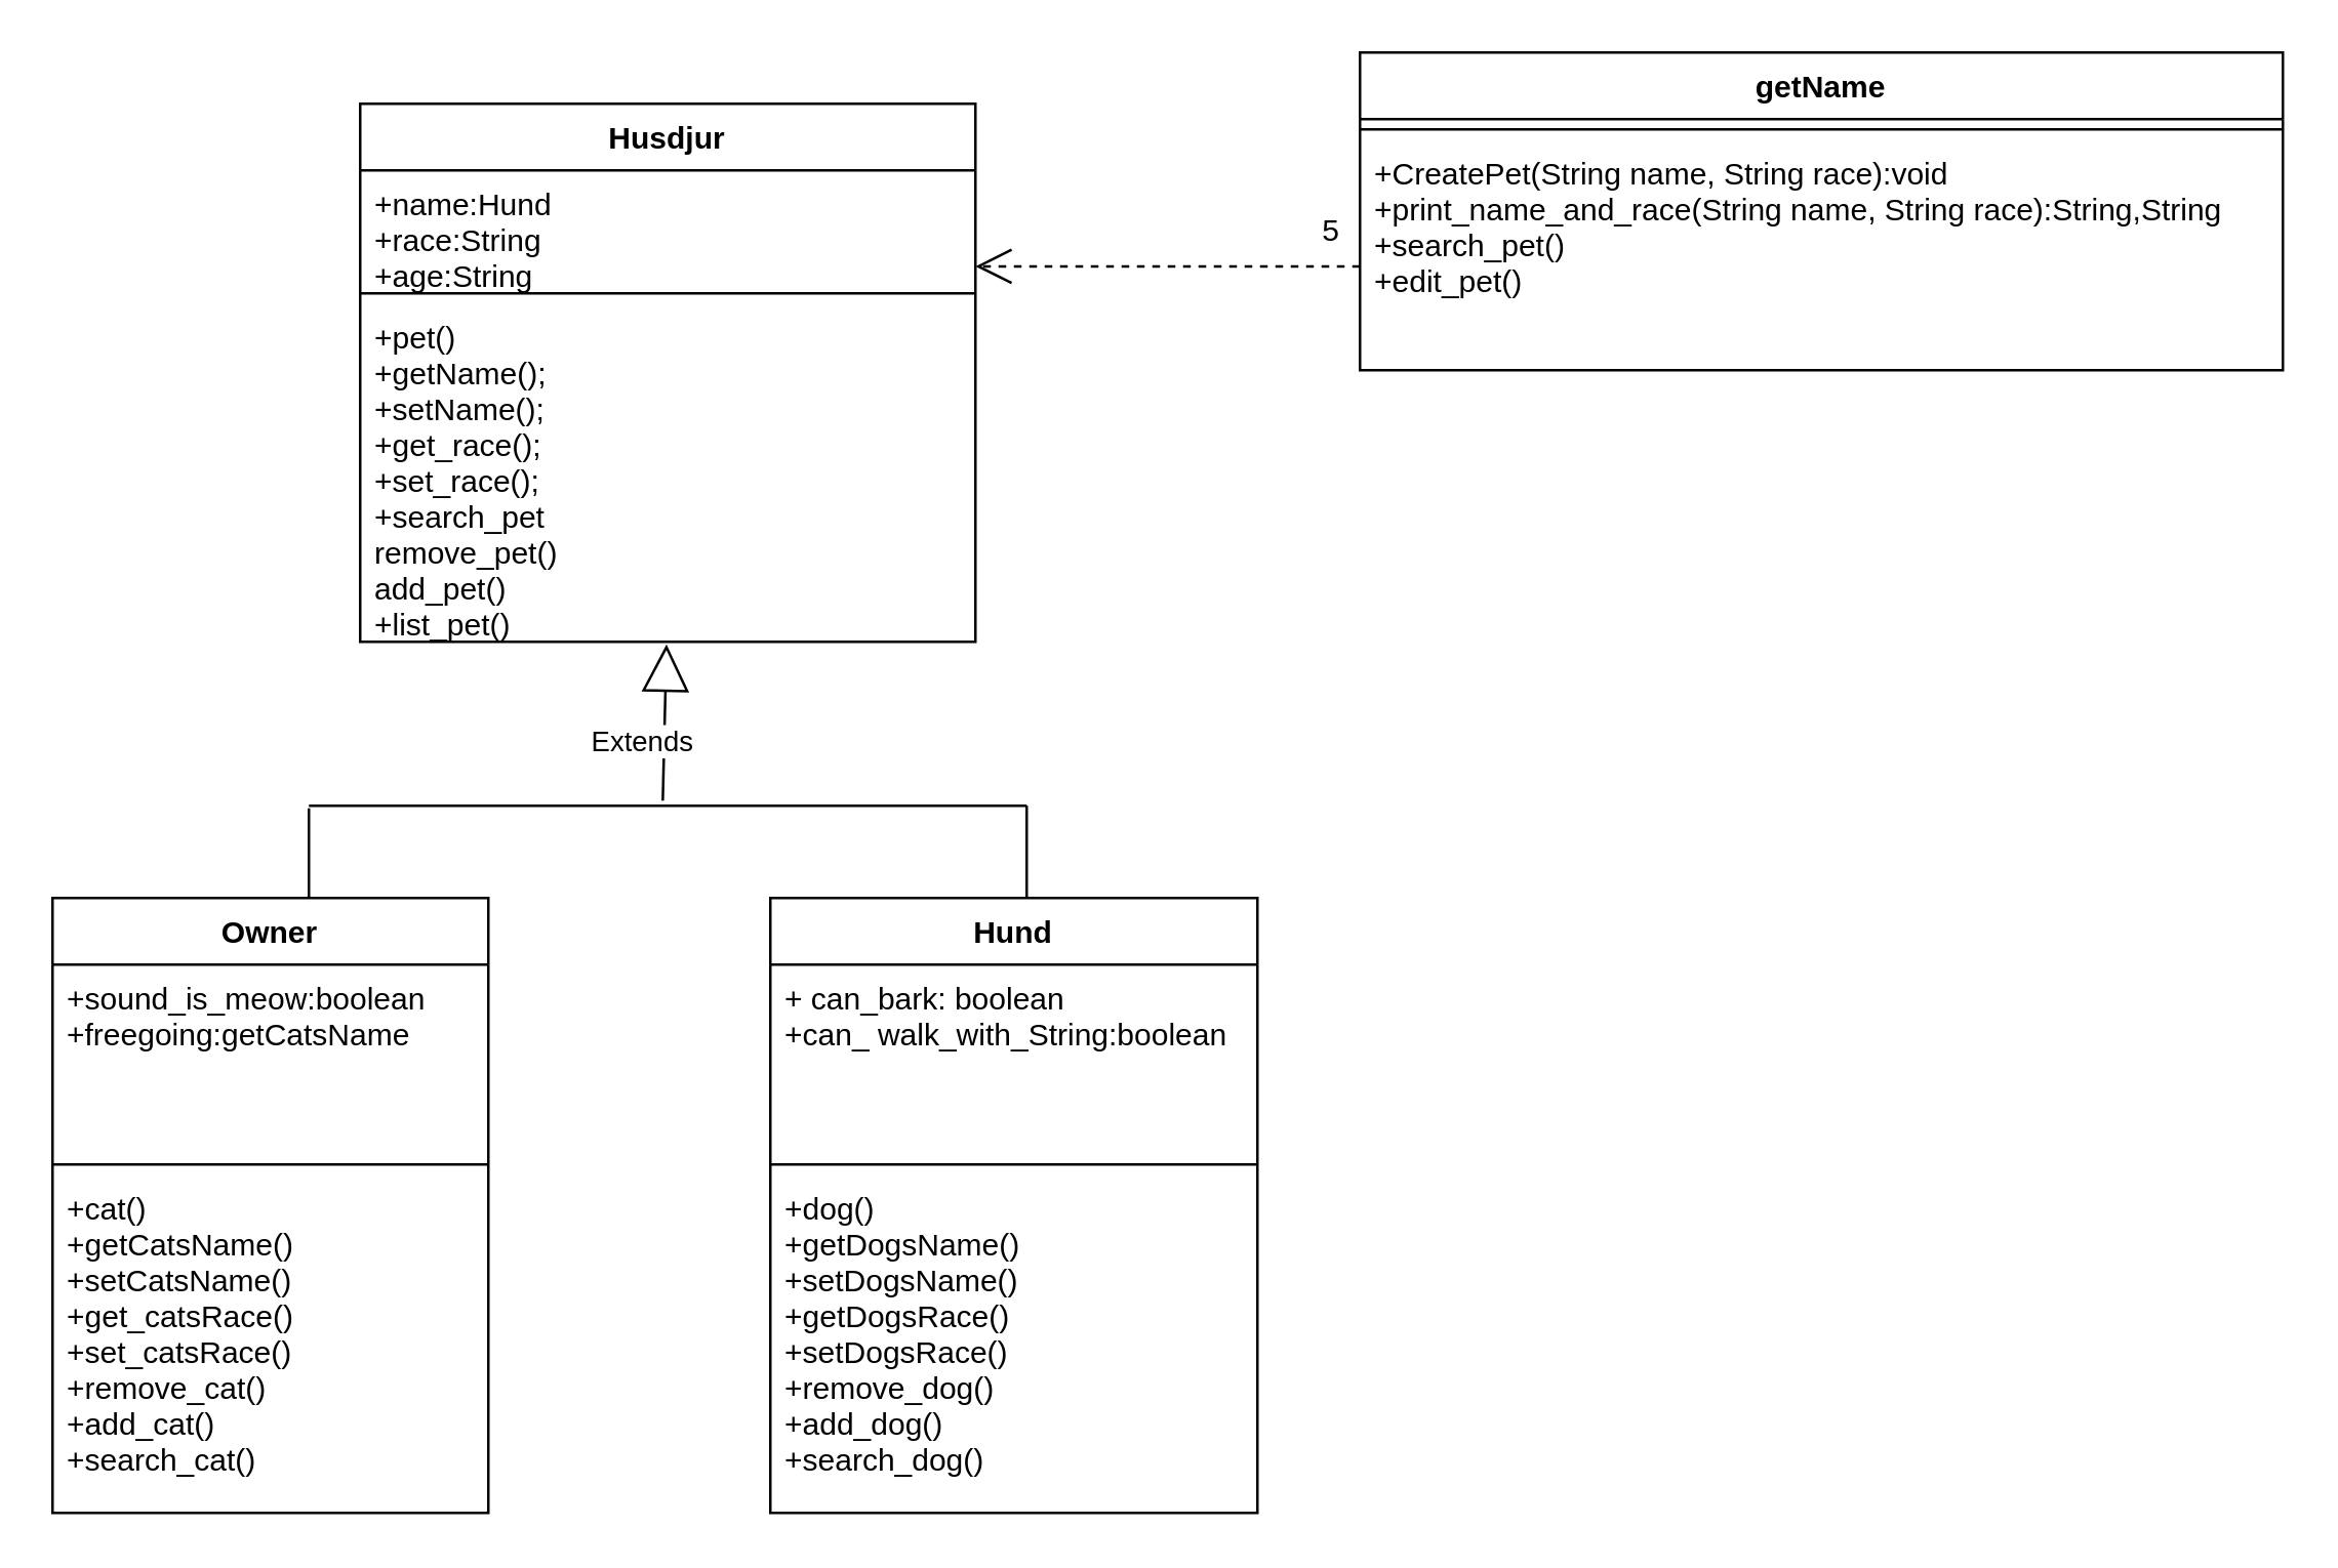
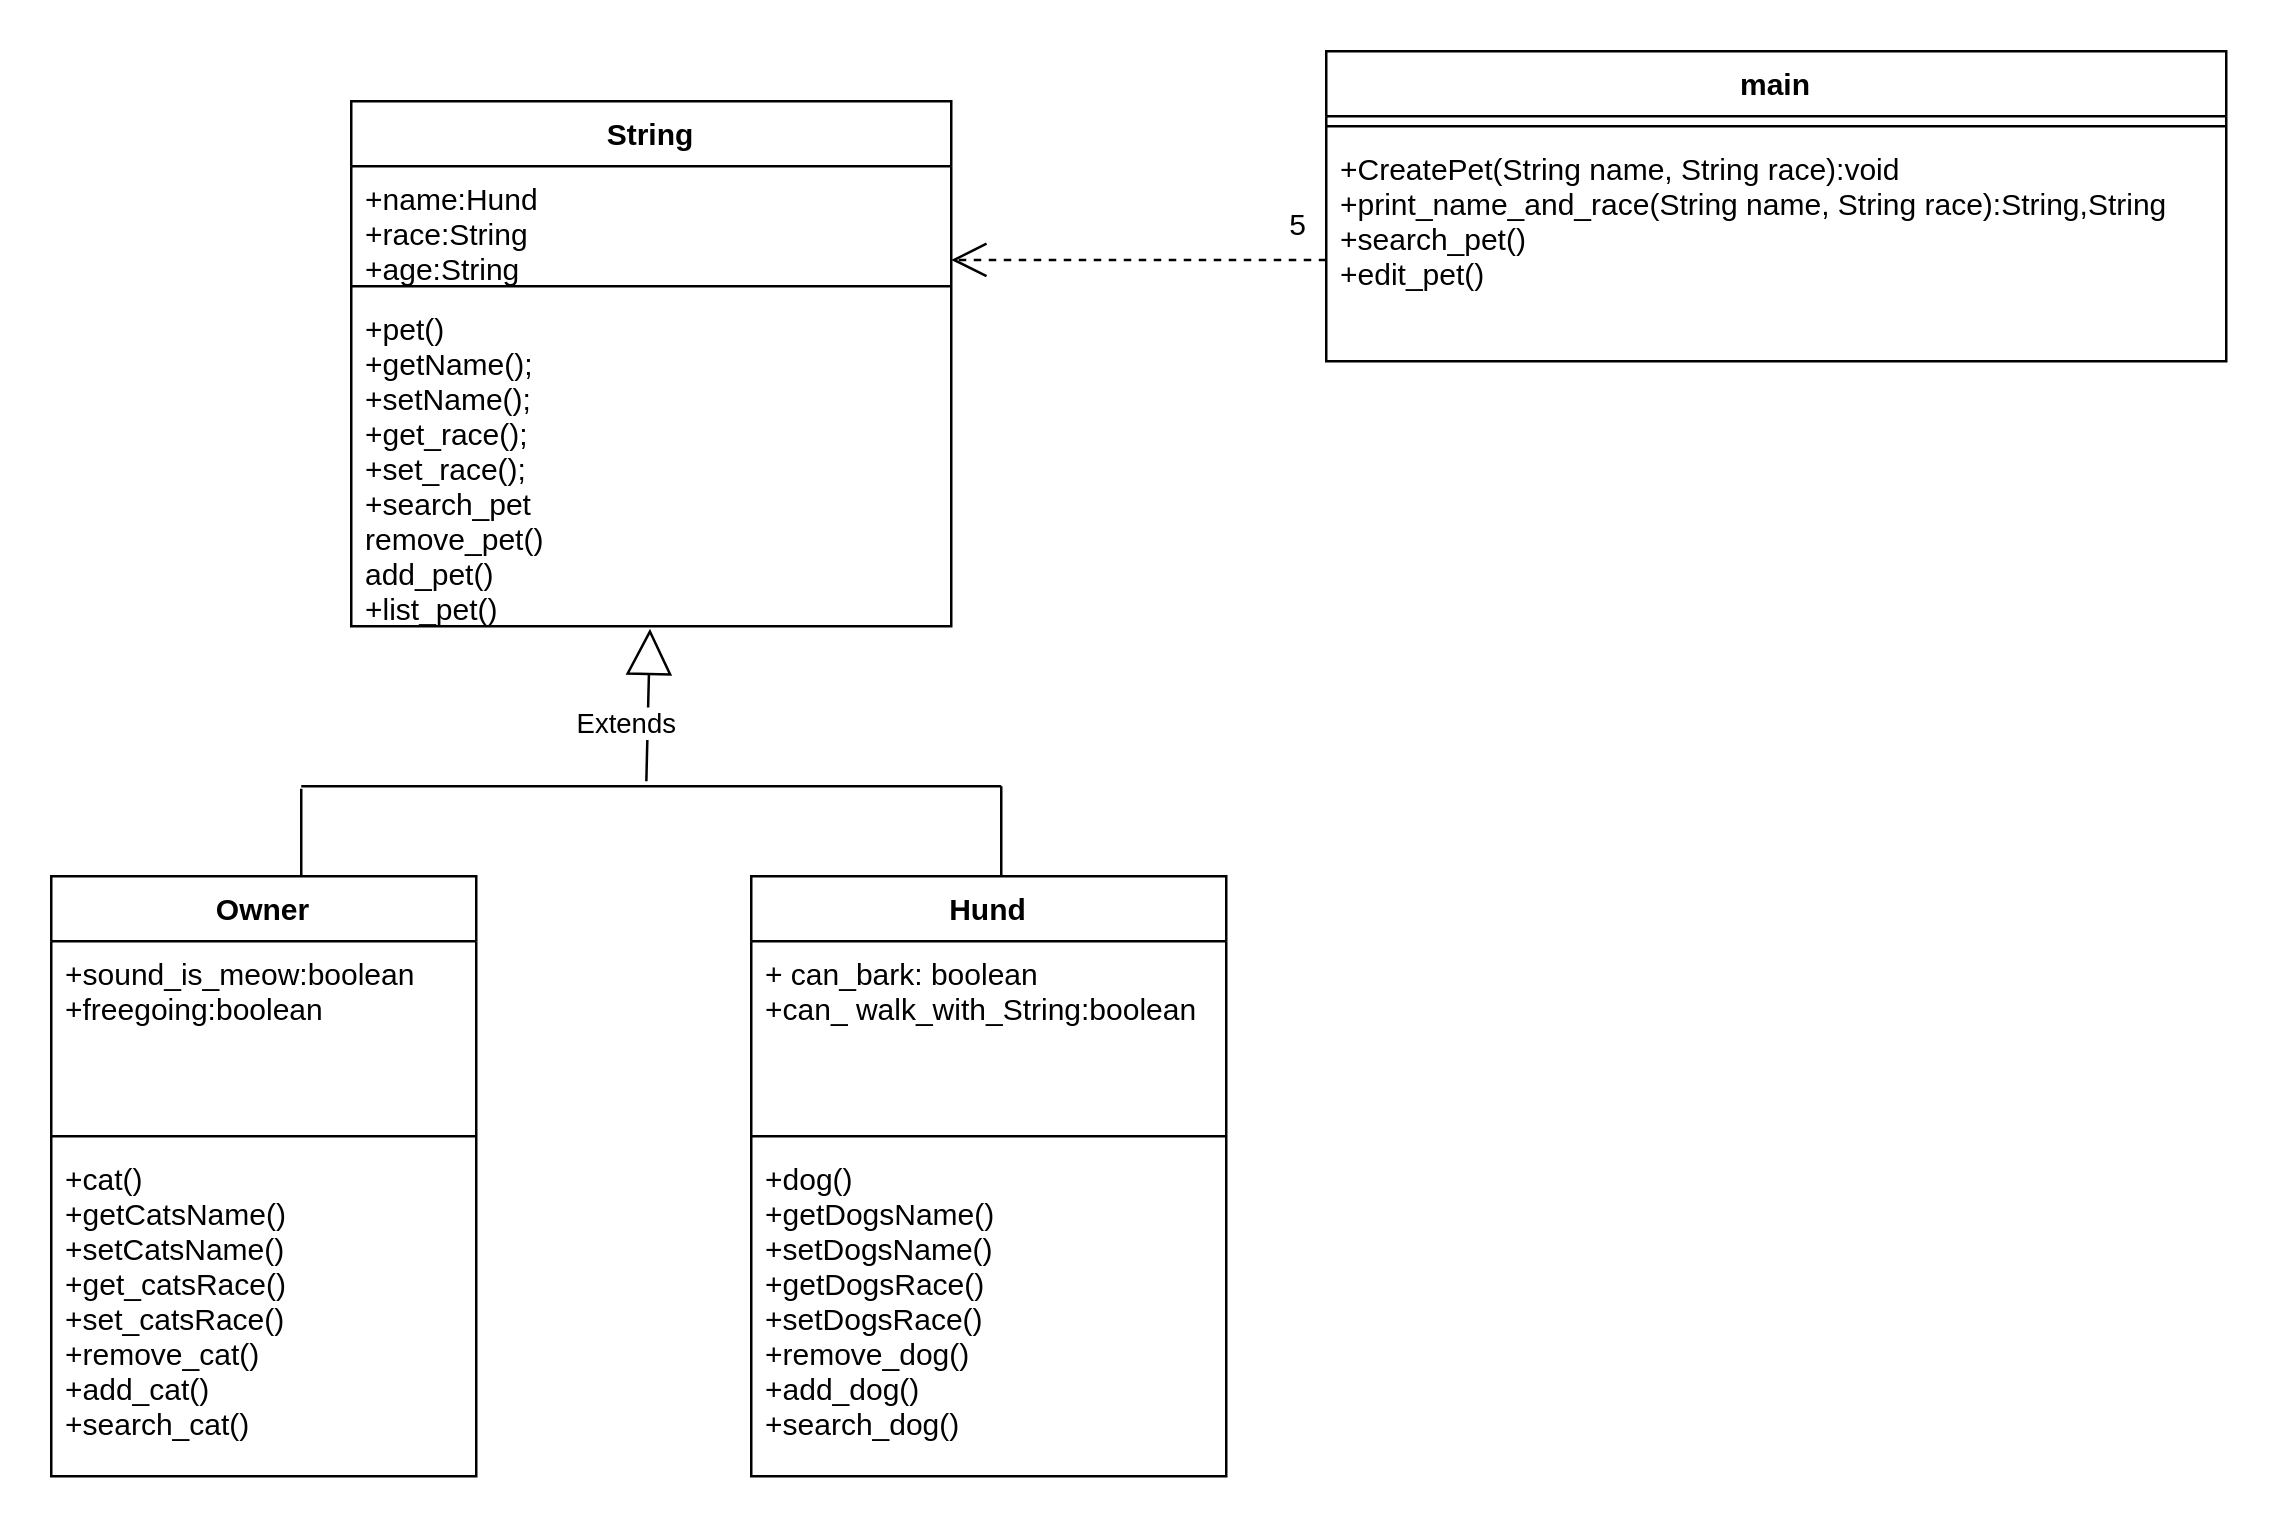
- <mxCell id="18" value="getName" style="swimlane;fontStyle=1;align=center;verticalAlign=top;childLayout=stackLayout;horizontal=1;startSize=26;horizontalStack=0;resizeParent=1;resizeParentMax=0;resizeLast=0;collapsible=1;marginBottom=0;" parent="1" vertex="1"><mxGeometry x="530" y="20" width="360" height="124" as="geometry" /></mxCell>
+ <mxCell id="18" value="main" style="swimlane;fontStyle=1;align=center;verticalAlign=top;childLayout=stackLayout;horizontal=1;startSize=26;horizontalStack=0;resizeParent=1;resizeParentMax=0;resizeLast=0;collapsible=1;marginBottom=0;" parent="1" vertex="1"><mxGeometry x="530" y="20" width="360" height="124" as="geometry" /></mxCell>
- <mxCell id="10" value="Husdjur" style="swimlane;fontStyle=1;align=center;verticalAlign=top;childLayout=stackLayout;horizontal=1;startSize=26;horizontalStack=0;resizeParent=1;resizeParentMax=0;resizeLast=0;collapsible=1;marginBottom=0;" parent="1" vertex="1"><mxGeometry x="140" y="40" width="240" height="210" as="geometry" /></mxCell>
+ <mxCell id="10" value="String" style="swimlane;fontStyle=1;align=center;verticalAlign=top;childLayout=stackLayout;horizontal=1;startSize=26;horizontalStack=0;resizeParent=1;resizeParentMax=0;resizeLast=0;collapsible=1;marginBottom=0;" parent="1" vertex="1"><mxGeometry x="140" y="40" width="240" height="210" as="geometry" /></mxCell>
- <mxCell id="3" value="+sound_is_meow:boolean&#10;+freegoing:getCatsName" style="text;strokeColor=none;fillColor=none;align=left;verticalAlign=top;spacingLeft=4;spacingRight=4;overflow=hidden;rotatable=0;points=[[0,0.5],[1,0.5]];portConstraint=eastwest;" parent="2" vertex="1"><mxGeometry y="26" width="170" height="74" as="geometry" /></mxCell>
+ <mxCell id="3" value="+sound_is_meow:boolean&#10;+freegoing:boolean" style="text;strokeColor=none;fillColor=none;align=left;verticalAlign=top;spacingLeft=4;spacingRight=4;overflow=hidden;rotatable=0;points=[[0,0.5],[1,0.5]];portConstraint=eastwest;" parent="2" vertex="1"><mxGeometry y="26" width="170" height="74" as="geometry" /></mxCell>
